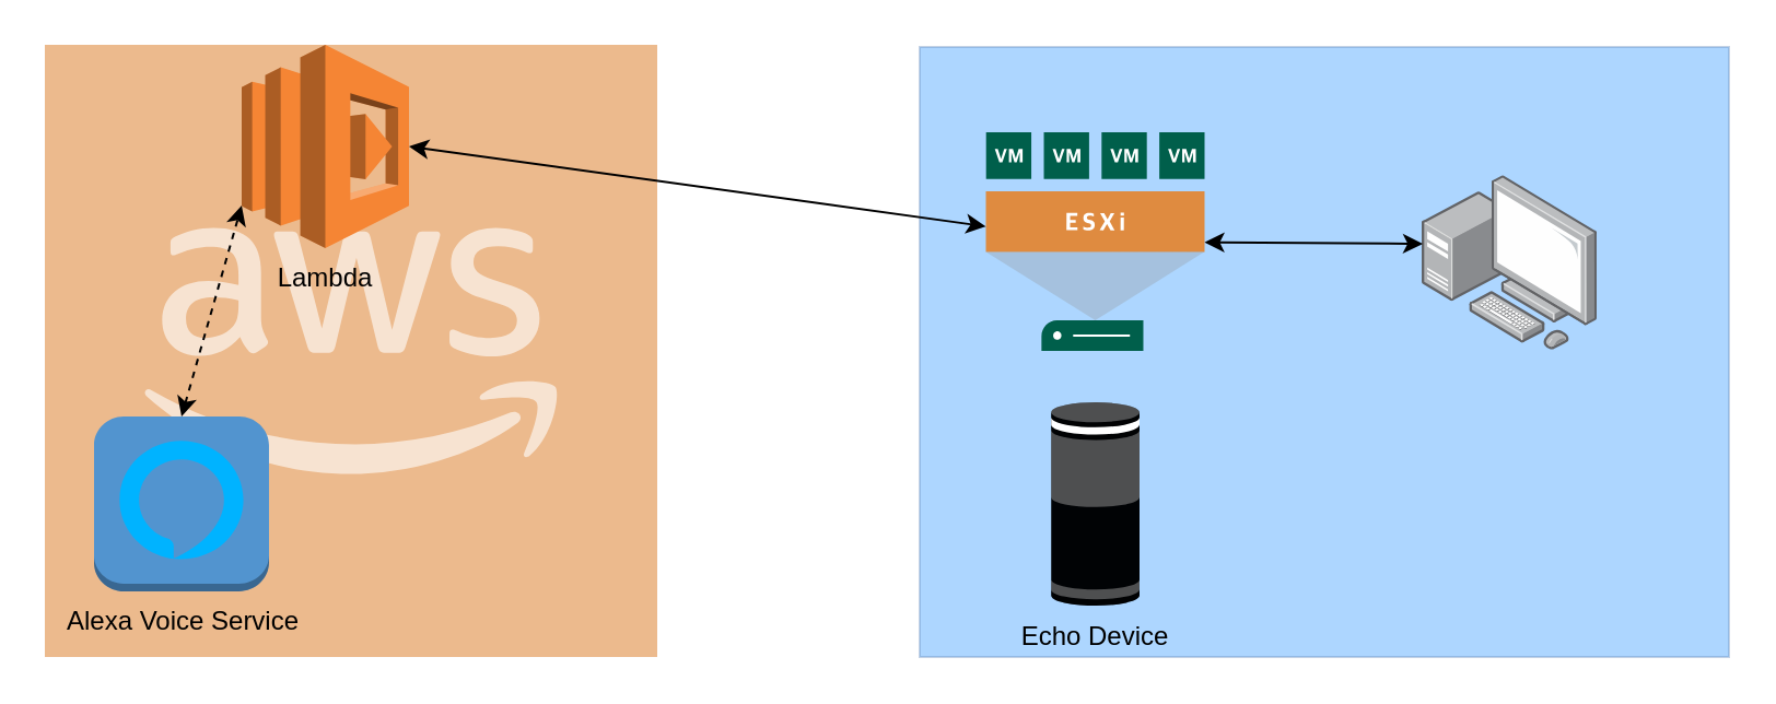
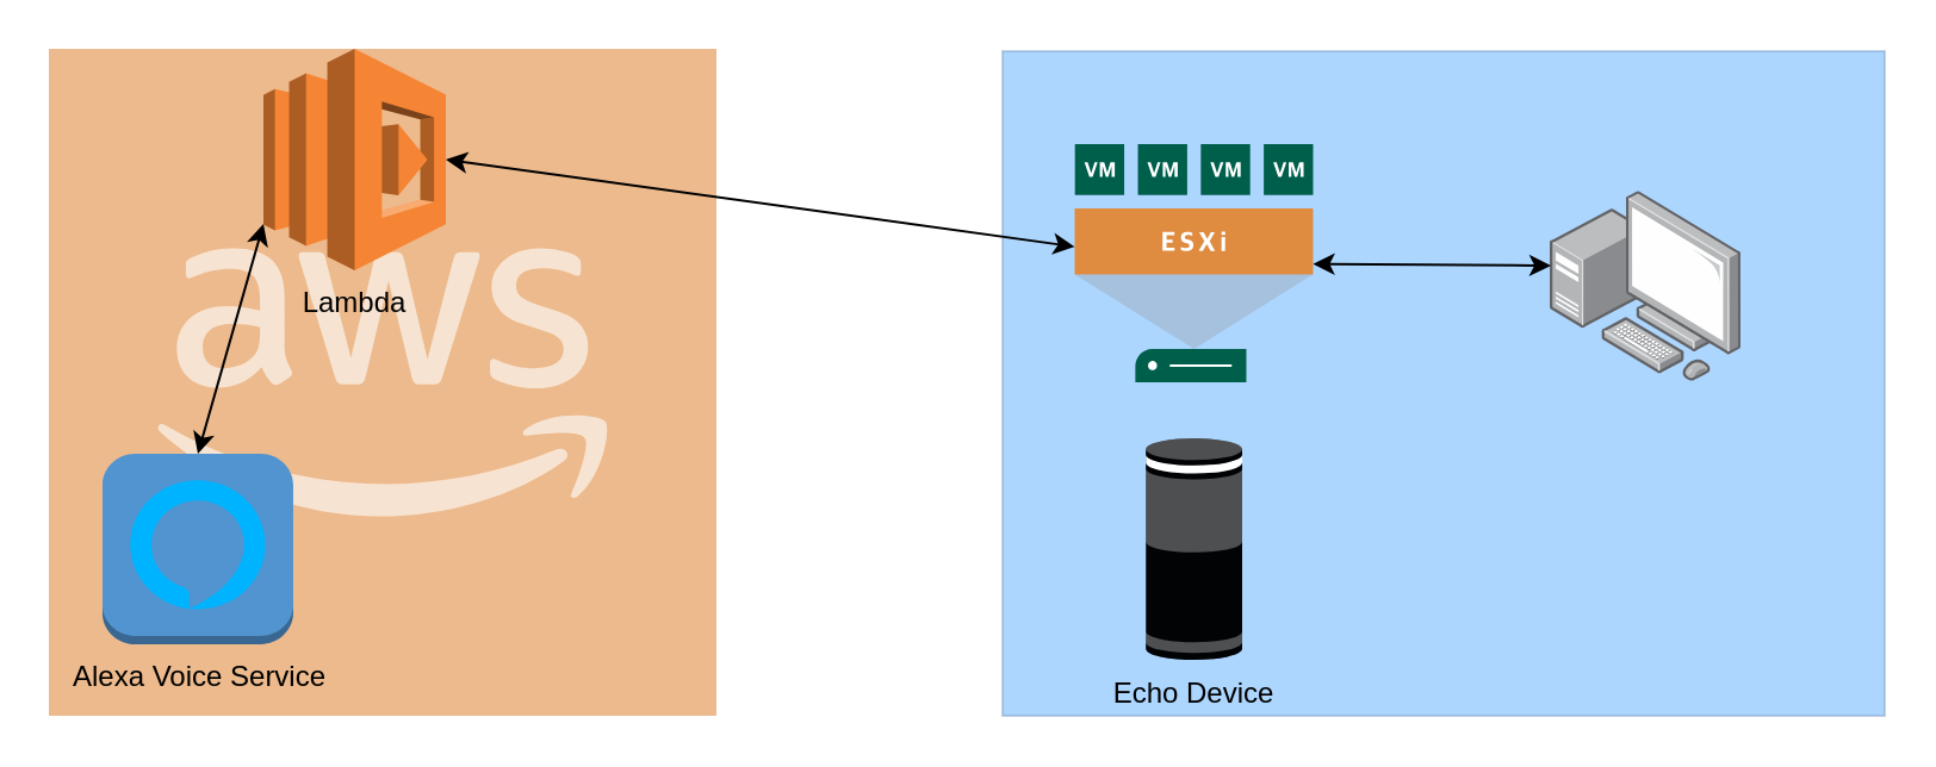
- <mxCell id="8" value="" style="endArrow=classic;startArrow=classic;html=1;exitX=0.5;exitY=0;exitDx=0;exitDy=0;exitPerimeter=0;entryX=0;entryY=0.79;entryDx=0;entryDy=0;entryPerimeter=0;dashed=1;" edge="1" parent="1" source="5" target="11"><mxGeometry width="50" height="50" relative="1" as="geometry"><mxPoint x="150" y="180" as="sourcePoint" /><mxPoint x="200" y="130" as="targetPoint" /></mxGeometry></mxCell>
+ <mxCell id="8" value="" style="endArrow=classic;startArrow=classic;html=1;exitX=0.5;exitY=0;exitDx=0;exitDy=0;exitPerimeter=0;entryX=0;entryY=0.79;entryDx=0;entryDy=0;entryPerimeter=0;" edge="1" parent="1" source="5" target="11"><mxGeometry width="50" height="50" relative="1" as="geometry"><mxPoint x="150" y="180" as="sourcePoint" /><mxPoint x="200" y="130" as="targetPoint" /></mxGeometry></mxCell>
